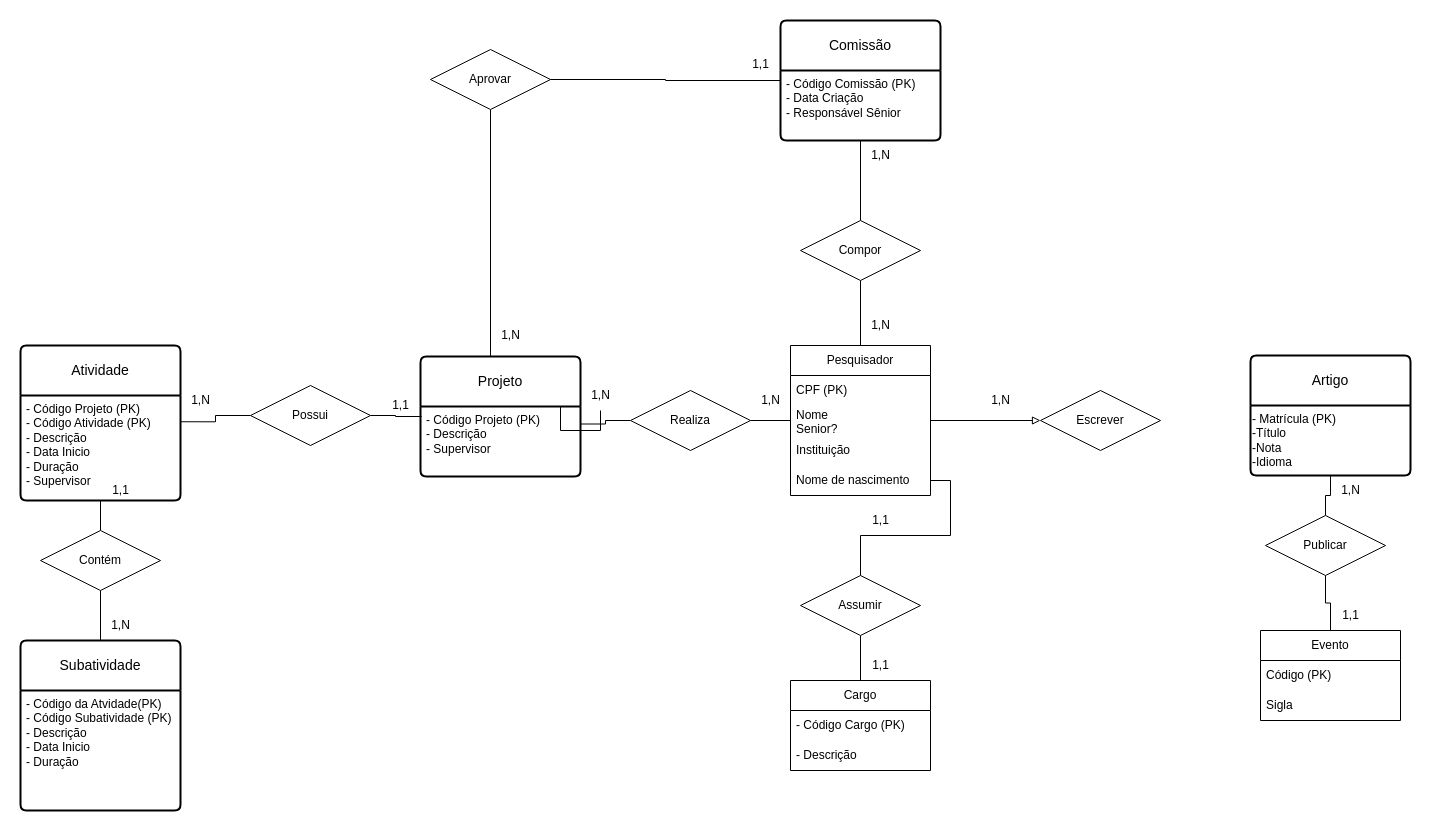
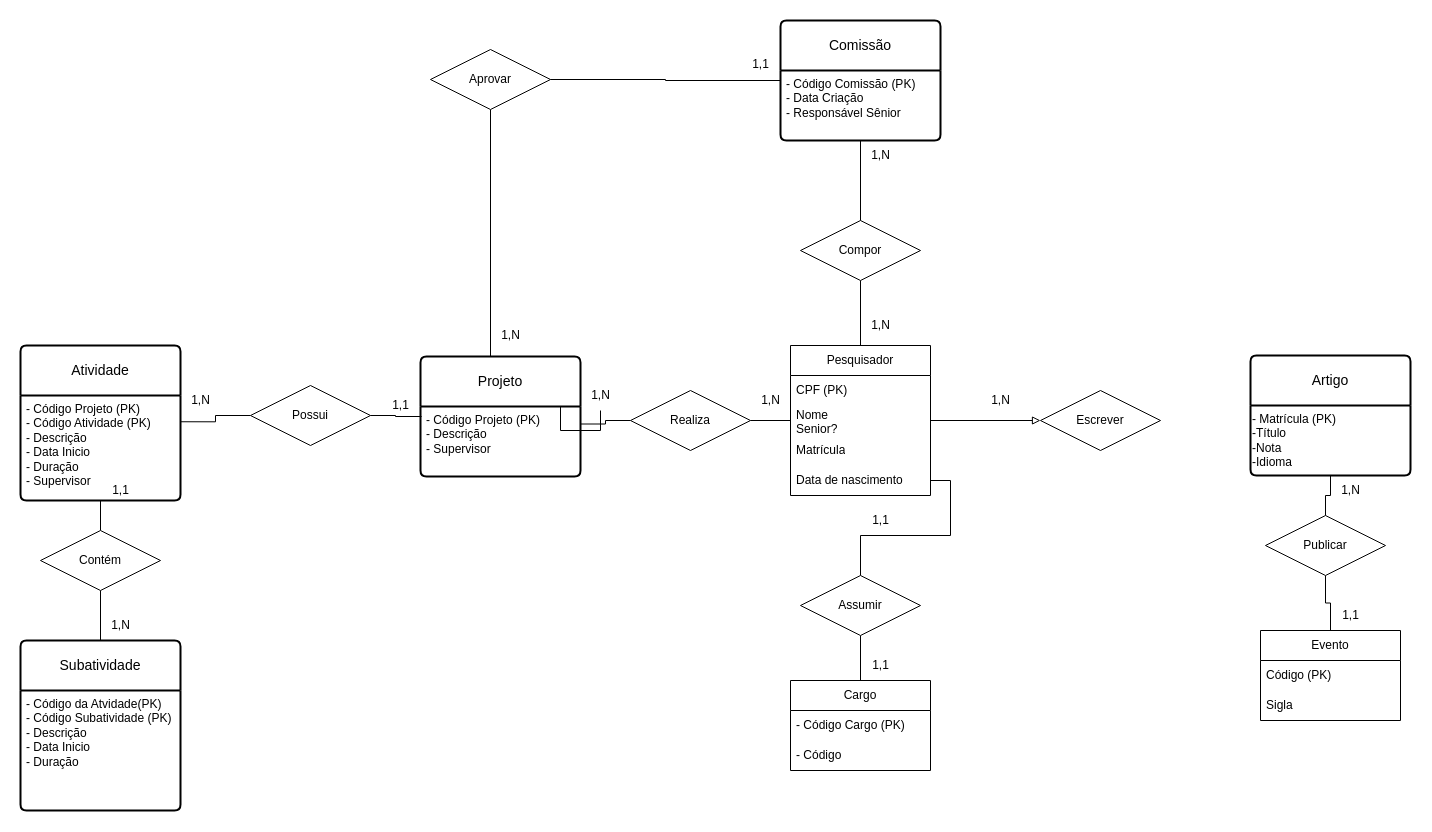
- <mxCell id="58" value="Instituição" style="text;strokeColor=none;fillColor=none;align=left;verticalAlign=middle;spacingLeft=4;spacingRight=4;overflow=hidden;points=[[0,0.5],[1,0.5]];portConstraint=eastwest;rotatable=0;whiteSpace=wrap;html=1;" parent="55" vertex="1"><mxGeometry y="90" width="140" height="30" as="geometry" /></mxCell>
+ <mxCell id="58" value="Matrícula" style="text;strokeColor=none;fillColor=none;align=left;verticalAlign=middle;spacingLeft=4;spacingRight=4;overflow=hidden;points=[[0,0.5],[1,0.5]];portConstraint=eastwest;rotatable=0;whiteSpace=wrap;html=1;" parent="55" vertex="1"><mxGeometry y="90" width="140" height="30" as="geometry" /></mxCell>
- <mxCell id="59" value="Nome de nascimento" style="text;strokeColor=none;fillColor=none;align=left;verticalAlign=middle;spacingLeft=4;spacingRight=4;overflow=hidden;points=[[0,0.5],[1,0.5]];portConstraint=eastwest;rotatable=0;whiteSpace=wrap;html=1;" parent="55" vertex="1"><mxGeometry y="120" width="140" height="30" as="geometry" /></mxCell>
+ <mxCell id="59" value="Data de nascimento" style="text;strokeColor=none;fillColor=none;align=left;verticalAlign=middle;spacingLeft=4;spacingRight=4;overflow=hidden;points=[[0,0.5],[1,0.5]];portConstraint=eastwest;rotatable=0;whiteSpace=wrap;html=1;" parent="55" vertex="1"><mxGeometry y="120" width="140" height="30" as="geometry" /></mxCell>
- <mxCell id="54" value="- Descrição" style="text;strokeColor=none;fillColor=none;align=left;verticalAlign=middle;spacingLeft=4;spacingRight=4;overflow=hidden;points=[[0,0.5],[1,0.5]];portConstraint=eastwest;rotatable=0;whiteSpace=wrap;html=1;" parent="52" vertex="1"><mxGeometry y="60" width="140" height="30" as="geometry" /></mxCell>
+ <mxCell id="54" value="- Código" style="text;strokeColor=none;fillColor=none;align=left;verticalAlign=middle;spacingLeft=4;spacingRight=4;overflow=hidden;points=[[0,0.5],[1,0.5]];portConstraint=eastwest;rotatable=0;whiteSpace=wrap;html=1;" parent="52" vertex="1"><mxGeometry y="60" width="140" height="30" as="geometry" /></mxCell>
